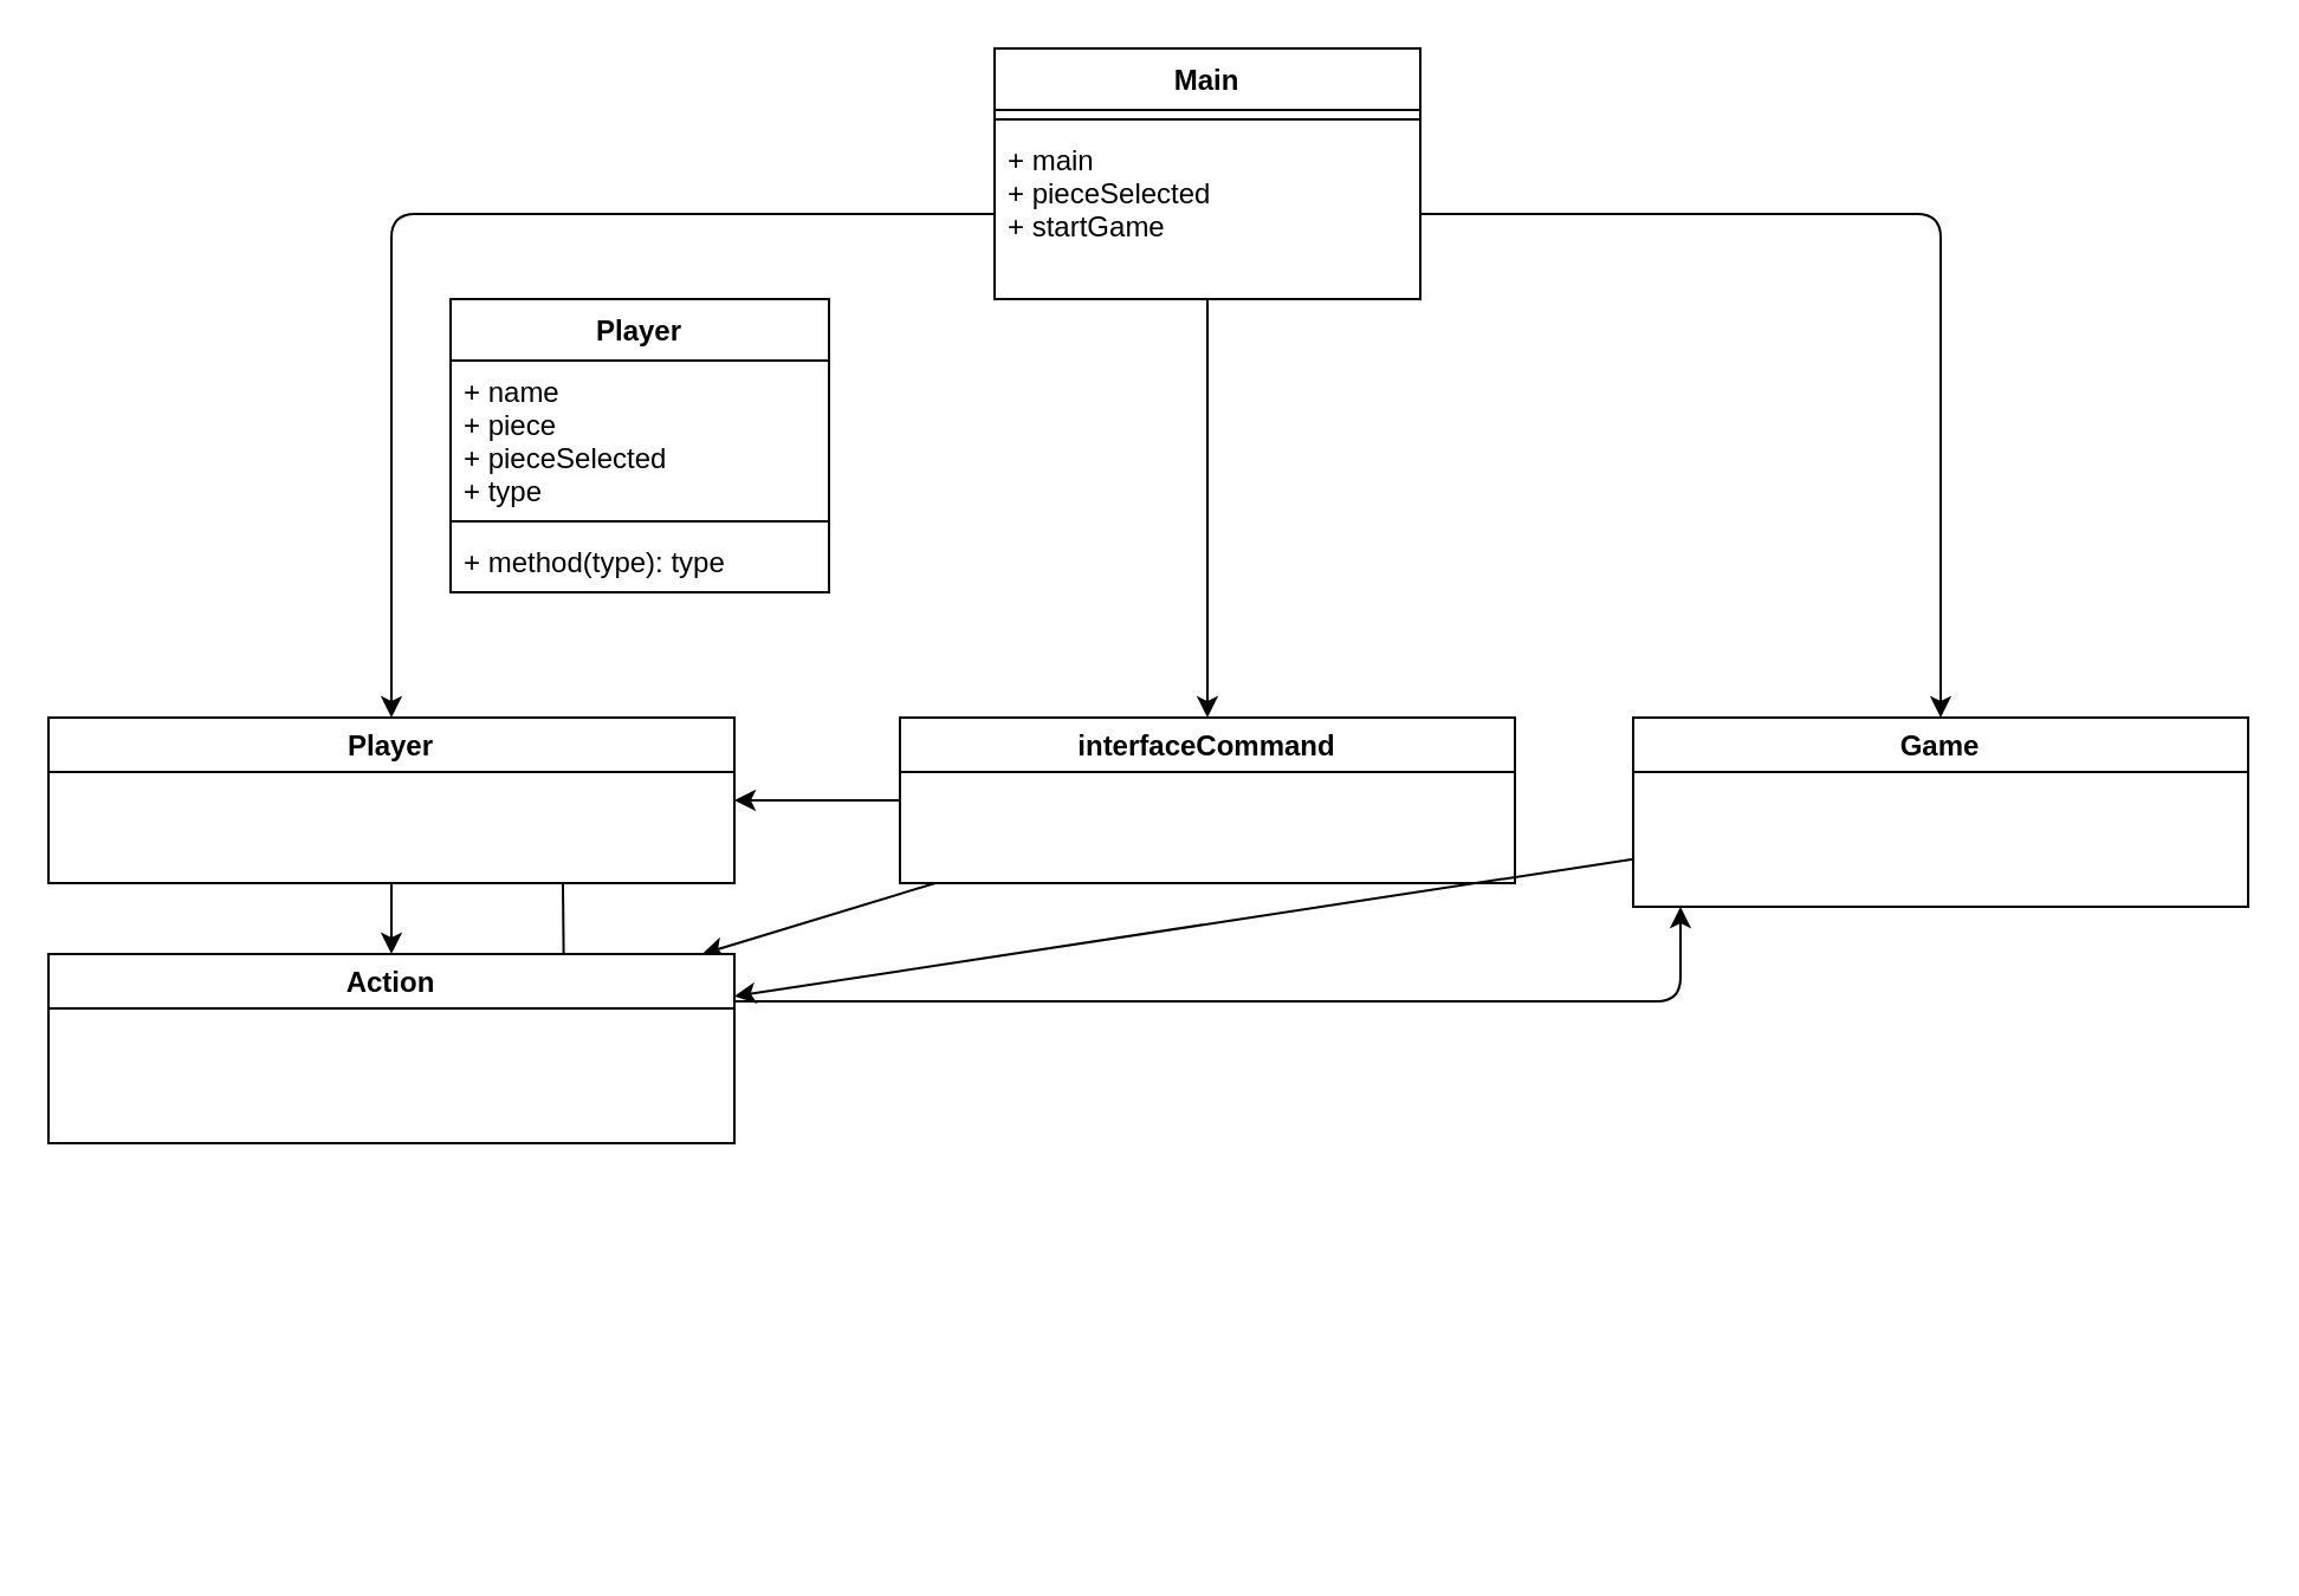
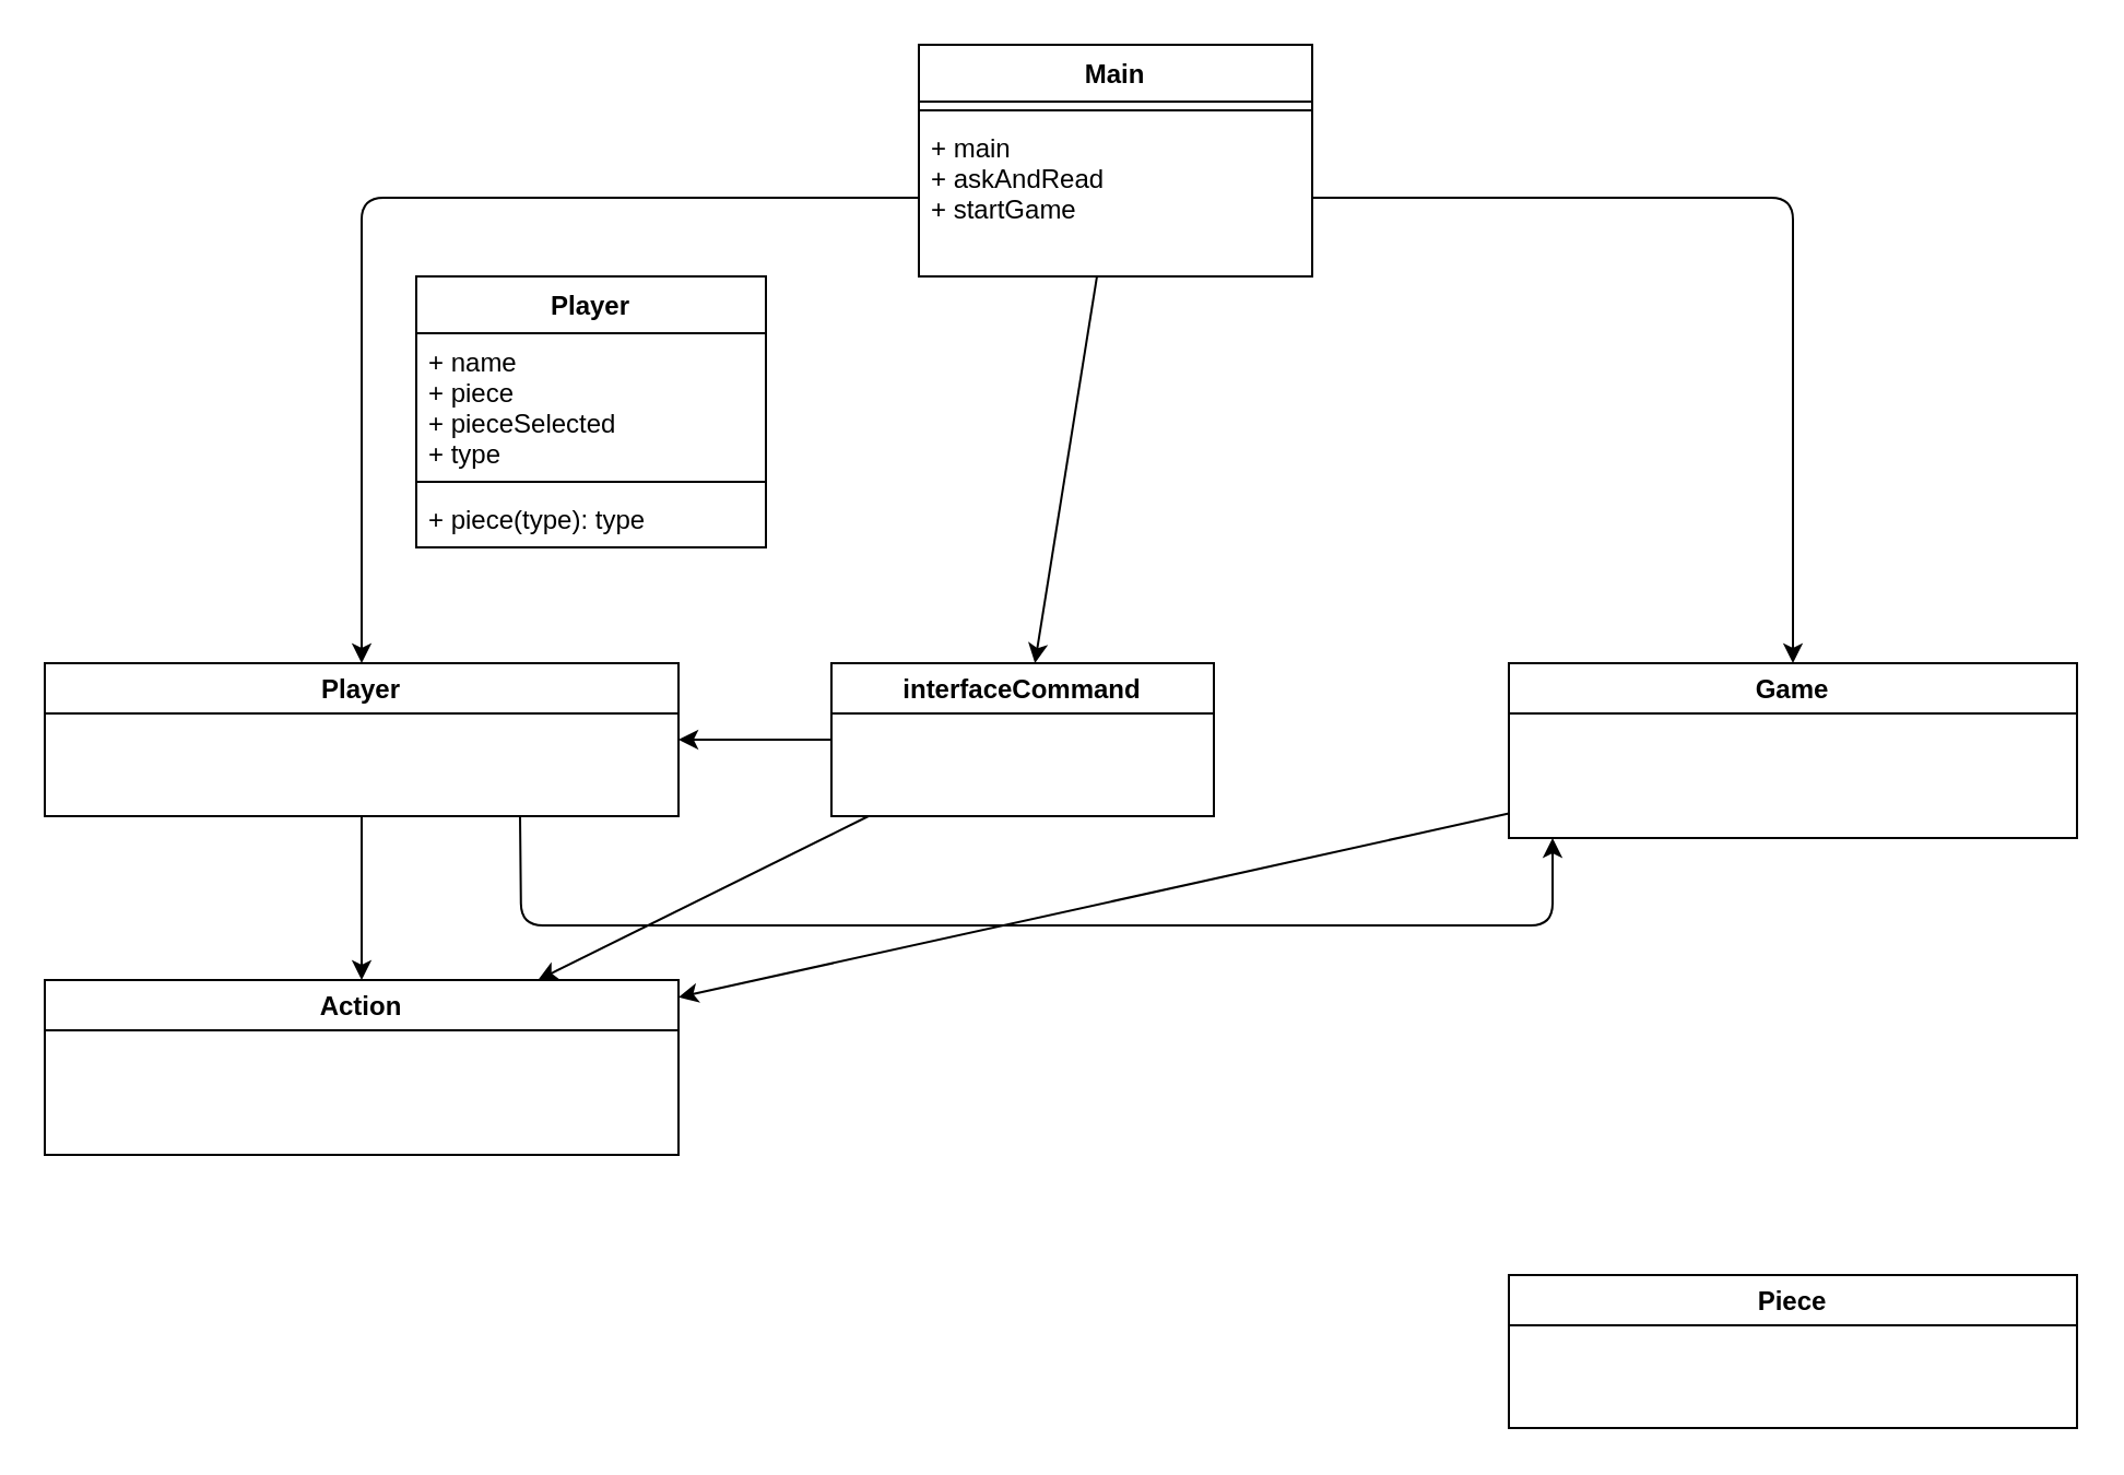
- <mxCell id="17" value="+ main&#10;+ pieceSelected&#10;+ startGame" style="text;strokeColor=none;fillColor=none;align=left;verticalAlign=top;spacingLeft=4;spacingRight=4;overflow=hidden;rotatable=0;points=[[0,0.5],[1,0.5]];portConstraint=eastwest;" vertex="1" parent="15"><mxGeometry y="34" width="180" height="72" as="geometry" /></mxCell>
+ <mxCell id="17" value="+ main&#10;+ askAndRead&#10;+ startGame" style="text;strokeColor=none;fillColor=none;align=left;verticalAlign=top;spacingLeft=4;spacingRight=4;overflow=hidden;rotatable=0;points=[[0,0.5],[1,0.5]];portConstraint=eastwest;" vertex="1" parent="15"><mxGeometry y="34" width="180" height="72" as="geometry" /></mxCell>
- <mxCell id="21" value="+ method(type): type" style="text;strokeColor=none;fillColor=none;align=left;verticalAlign=top;spacingLeft=4;spacingRight=4;overflow=hidden;rotatable=0;points=[[0,0.5],[1,0.5]];portConstraint=eastwest;" vertex="1" parent="18"><mxGeometry y="98" width="160" height="26" as="geometry" /></mxCell>
+ <mxCell id="21" value="+ piece(type): type" style="text;strokeColor=none;fillColor=none;align=left;verticalAlign=top;spacingLeft=4;spacingRight=4;overflow=hidden;rotatable=0;points=[[0,0.5],[1,0.5]];portConstraint=eastwest;" vertex="1" parent="18"><mxGeometry y="98" width="160" height="26" as="geometry" /></mxCell>
- <mxCell id="7" value="interfaceCommand" style="swimlane;" parent="1" vertex="1"><mxGeometry x="380" y="303" width="260" height="70" as="geometry" /></mxCell>
+ <mxCell id="7" value="interfaceCommand" style="swimlane;" parent="1" vertex="1"><mxGeometry x="380" y="303" width="175" height="70" as="geometry" /></mxCell>
- <mxCell id="14" value="Action" style="swimlane;" parent="1" vertex="1"><mxGeometry x="20" y="403" width="290" height="80" as="geometry" /></mxCell>
+ <mxCell id="14" value="Action" style="swimlane;" parent="1" vertex="1"><mxGeometry x="20" y="448" width="290" height="80" as="geometry" /></mxCell>
+ <mxCell id="2" value="Piece" style="swimlane;" parent="1" vertex="1"><mxGeometry x="690" y="583" width="260" height="70" as="geometry" /></mxCell>
